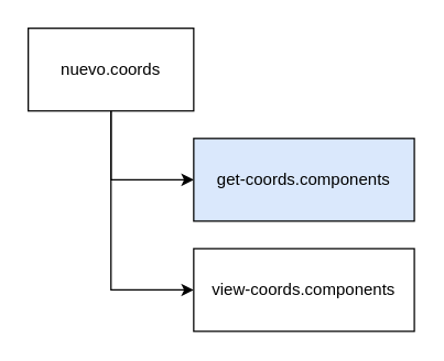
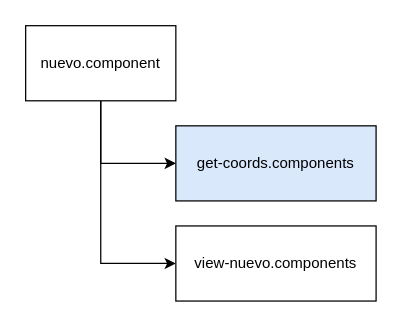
- <mxCell id="4" value="nuevo.coords" style="rounded=0;whiteSpace=wrap;html=1;" vertex="1" parent="1"><mxGeometry x="20" y="20" width="120" height="60" as="geometry" /></mxCell>
+ <mxCell id="4" value="nuevo.component" style="rounded=0;whiteSpace=wrap;html=1;" vertex="1" parent="1"><mxGeometry x="20" y="20" width="120" height="60" as="geometry" /></mxCell>
- <mxCell id="6" value="view-coords.components" style="rounded=0;whiteSpace=wrap;html=1;" vertex="1" parent="1"><mxGeometry x="140" y="180" width="160" height="60" as="geometry" /></mxCell>
+ <mxCell id="6" value="view-nuevo.components" style="rounded=0;whiteSpace=wrap;html=1;" vertex="1" parent="1"><mxGeometry x="140" y="180" width="160" height="60" as="geometry" /></mxCell>
